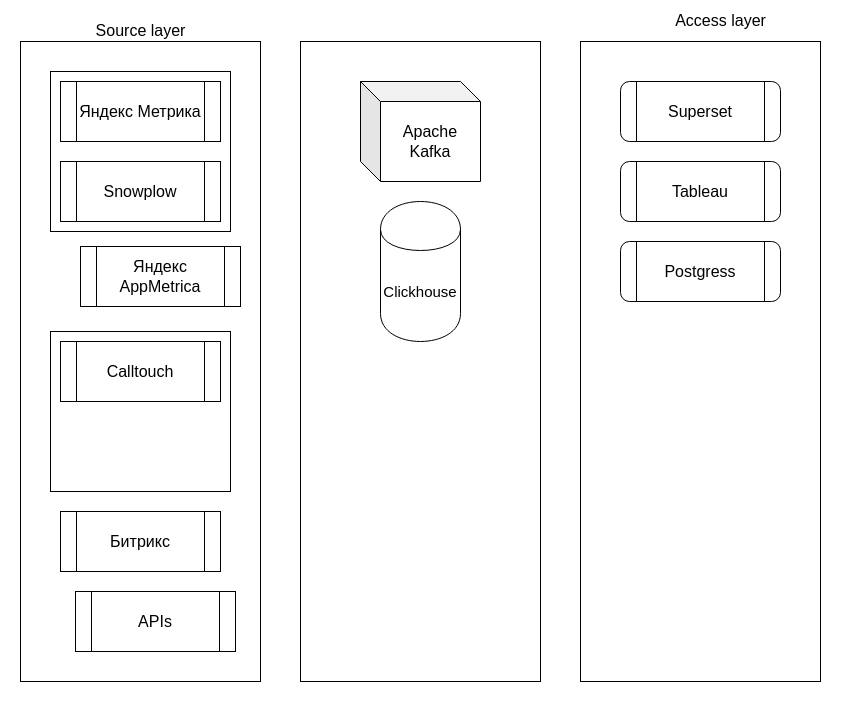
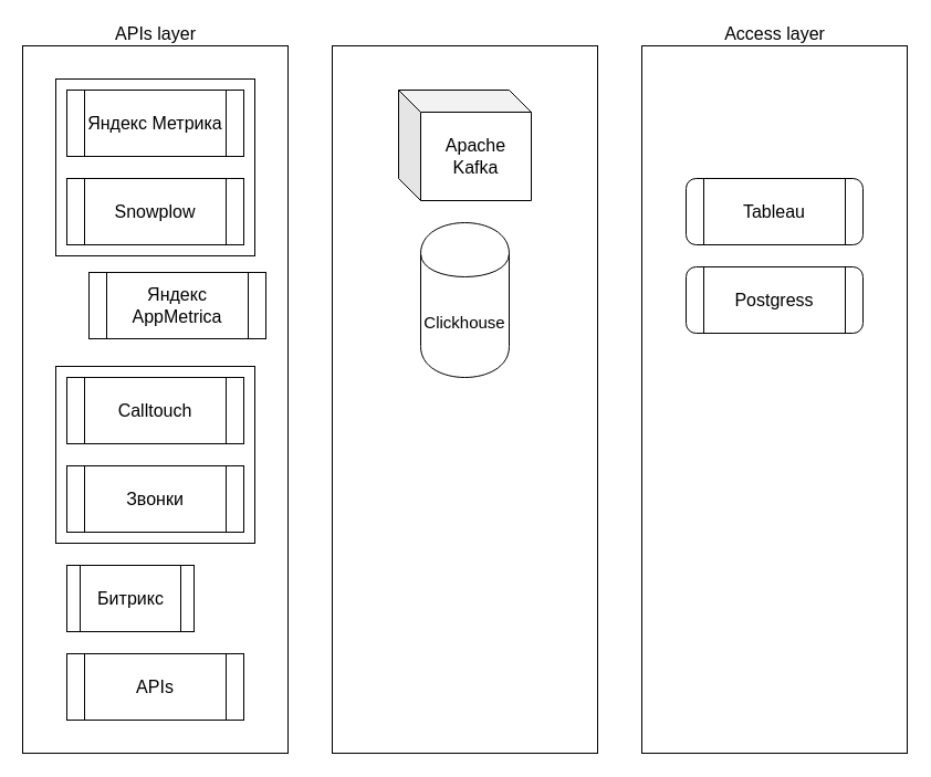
- <mxCell id="8" value="Access layer" style="text;html=1;align=center;verticalAlign=middle;resizable=0;points=[];autosize=1;fontSize=16;" vertex="1" parent="1"><mxGeometry x="665" y="10" width="110" height="20" as="geometry" /></mxCell>
+ <mxCell id="8" value="Access layer" style="text;html=1;align=center;verticalAlign=middle;resizable=0;points=[];autosize=1;fontSize=16;" vertex="1" parent="1"><mxGeometry x="645" y="20" width="110" height="20" as="geometry" /></mxCell>
- <mxCell id="7" value="Source layer" style="text;html=1;align=center;verticalAlign=middle;resizable=0;points=[];autosize=1;fontSize=16;" vertex="1" parent="1"><mxGeometry x="85" y="20" width="110" height="20" as="geometry" /></mxCell>
+ <mxCell id="7" value="APIs layer" style="text;html=1;align=center;verticalAlign=middle;resizable=0;points=[];autosize=1;fontSize=16;" vertex="1" parent="1"><mxGeometry x="85" y="20" width="110" height="20" as="geometry" /></mxCell>
- <mxCell id="12" value="Superset" style="shape=process;whiteSpace=wrap;html=1;backgroundOutline=1;strokeWidth=1;fillColor=none;fontSize=16;rounded=1;" vertex="1" parent="1"><mxGeometry x="620" y="81" width="160" height="60" as="geometry" /></mxCell>
+ <mxCell id="15" value="Звонки" style="shape=process;whiteSpace=wrap;html=1;backgroundOutline=1;strokeWidth=1;fillColor=none;fontSize=16;" vertex="1" parent="1"><mxGeometry x="60" y="421" width="160" height="60" as="geometry" /></mxCell>
- <mxCell id="16" value="Битрикс" style="shape=process;whiteSpace=wrap;html=1;backgroundOutline=1;strokeWidth=1;fillColor=none;fontSize=16;" vertex="1" parent="1"><mxGeometry x="60" y="511" width="160" height="60" as="geometry" /></mxCell>
+ <mxCell id="16" value="Битрикс" style="shape=process;whiteSpace=wrap;html=1;backgroundOutline=1;strokeWidth=1;fillColor=none;fontSize=16;" vertex="1" parent="1"><mxGeometry x="60" y="511" width="115" height="60" as="geometry" /></mxCell>
- <mxCell id="19" value="APIs" style="shape=process;whiteSpace=wrap;html=1;backgroundOutline=1;strokeWidth=1;fillColor=none;fontSize=16;" vertex="1" parent="1"><mxGeometry x="75" y="591" width="160" height="60" as="geometry" /></mxCell>
+ <mxCell id="19" value="APIs" style="shape=process;whiteSpace=wrap;html=1;backgroundOutline=1;strokeWidth=1;fillColor=none;fontSize=16;" vertex="1" parent="1"><mxGeometry x="60" y="591" width="160" height="60" as="geometry" /></mxCell>
